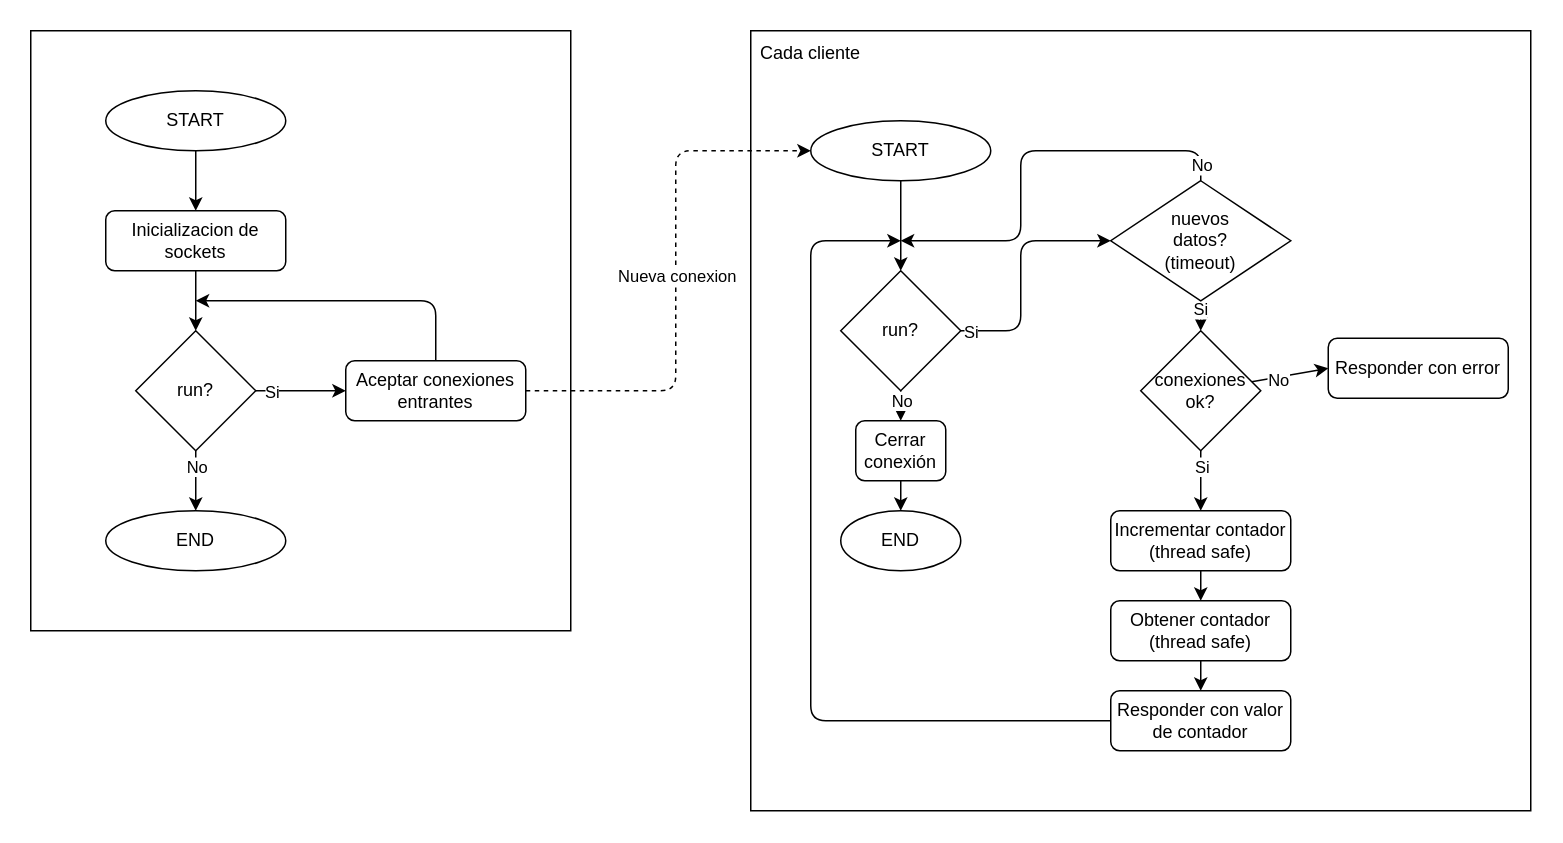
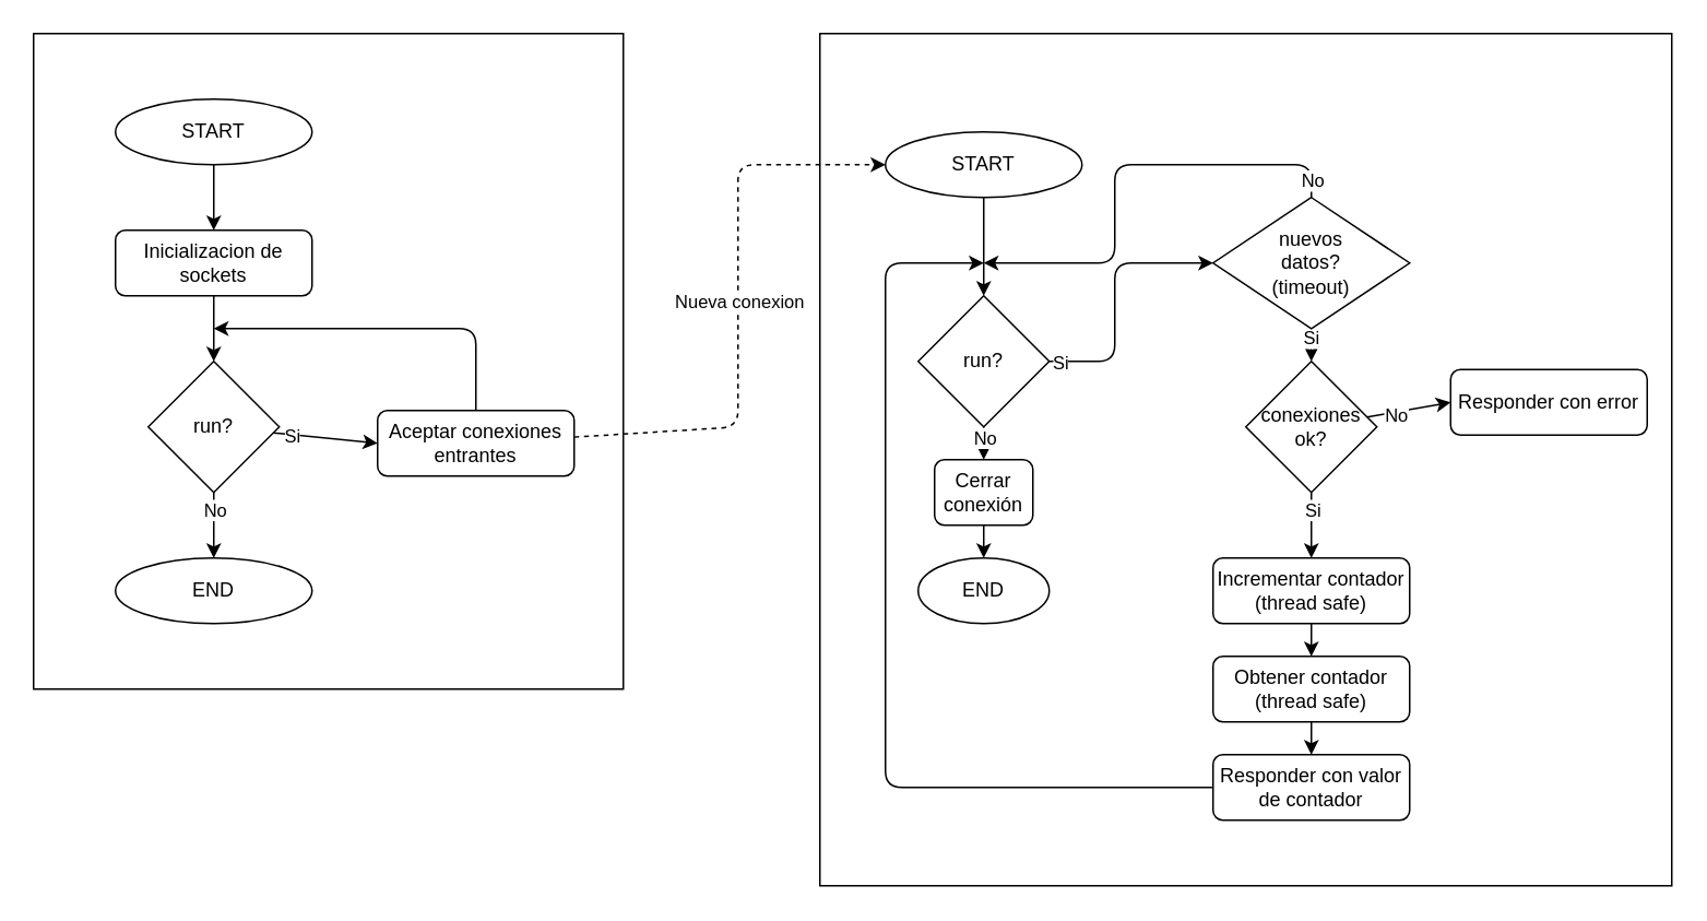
- <mxCell id="25" value="Cada cliente" style="text;html=1;strokeColor=none;fillColor=none;align=center;verticalAlign=middle;whiteSpace=wrap;rounded=0;" vertex="1" parent="1"><mxGeometry x="500" width="80" height="30" as="geometry" y="20" /></mxCell>
- <mxCell id="17" value="Aceptar conexiones entrantes" style="rounded=1;whiteSpace=wrap;html=1;" vertex="1" parent="1"><mxGeometry x="230" y="240" width="120" height="40" as="geometry" /></mxCell>
+ <mxCell id="17" value="Aceptar conexiones entrantes" style="rounded=1;whiteSpace=wrap;html=1;" vertex="1" parent="1"><mxGeometry x="230" y="250" width="120" height="40" as="geometry" /></mxCell>
